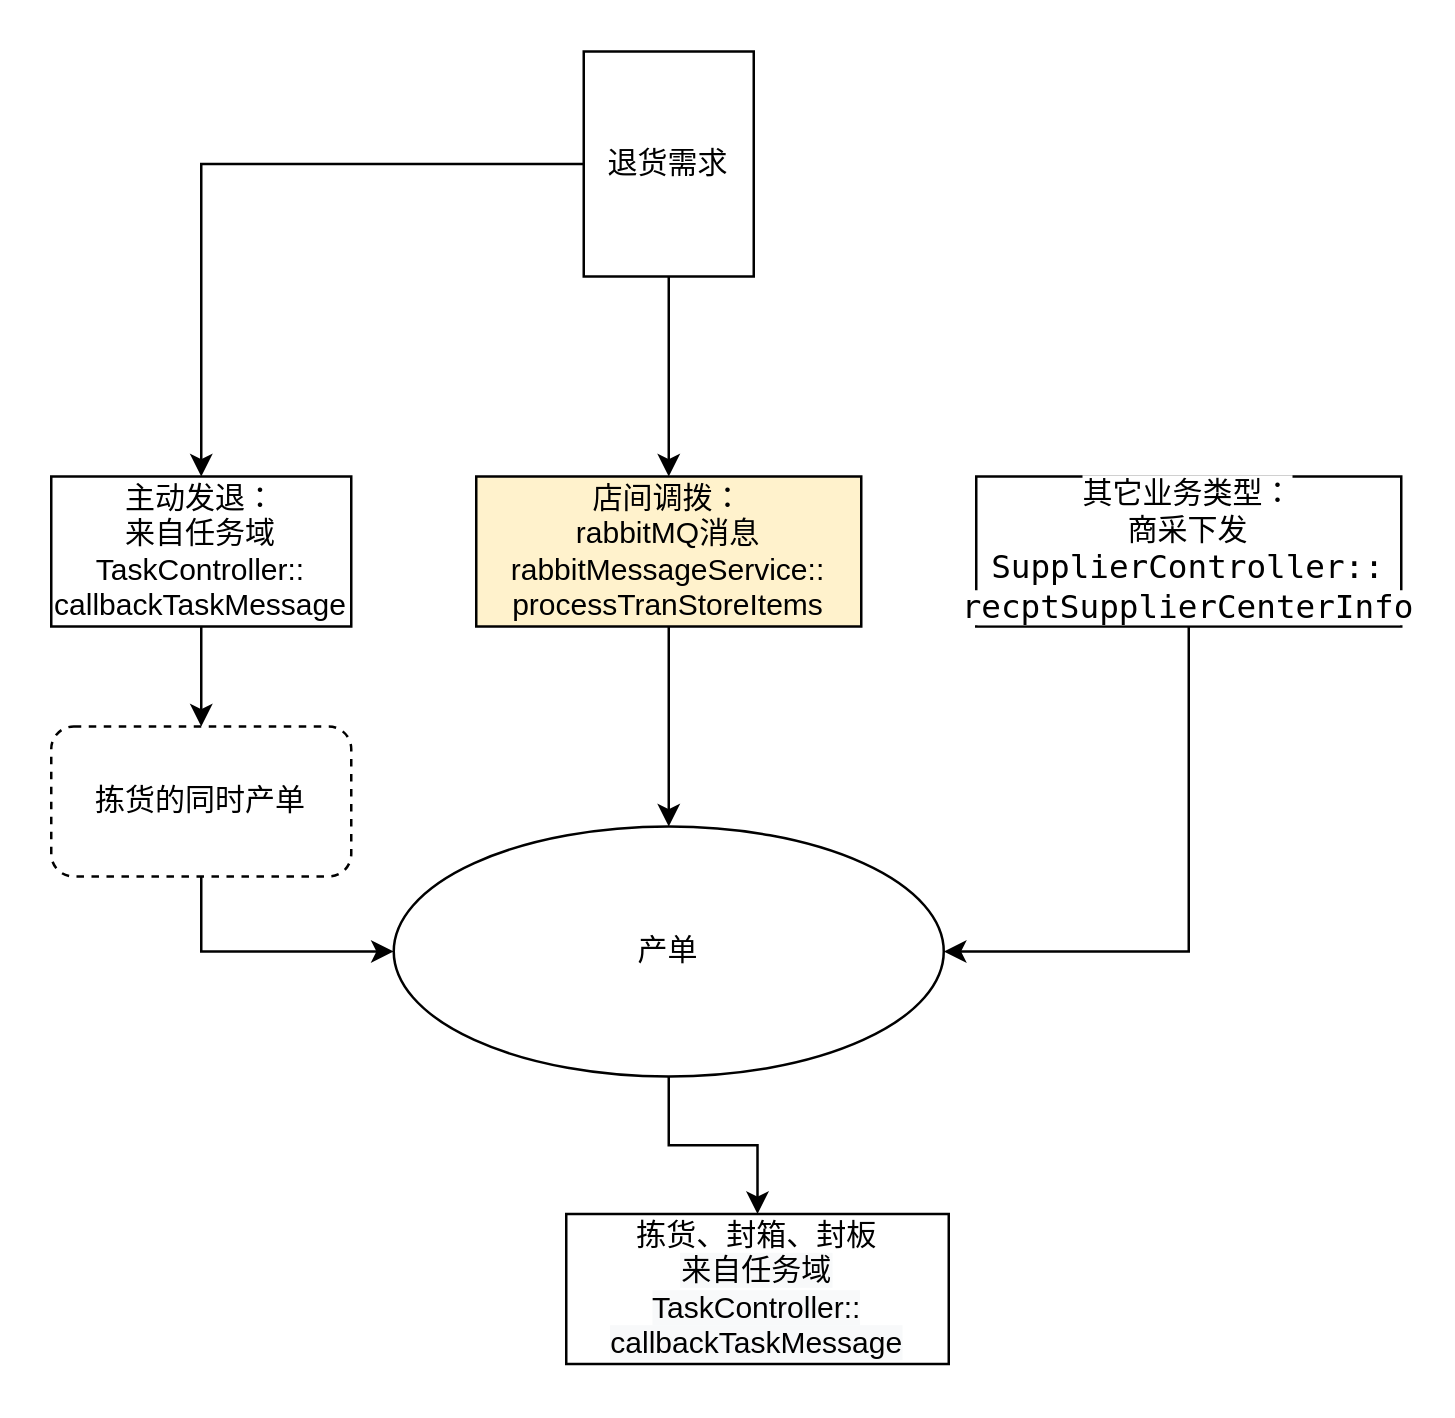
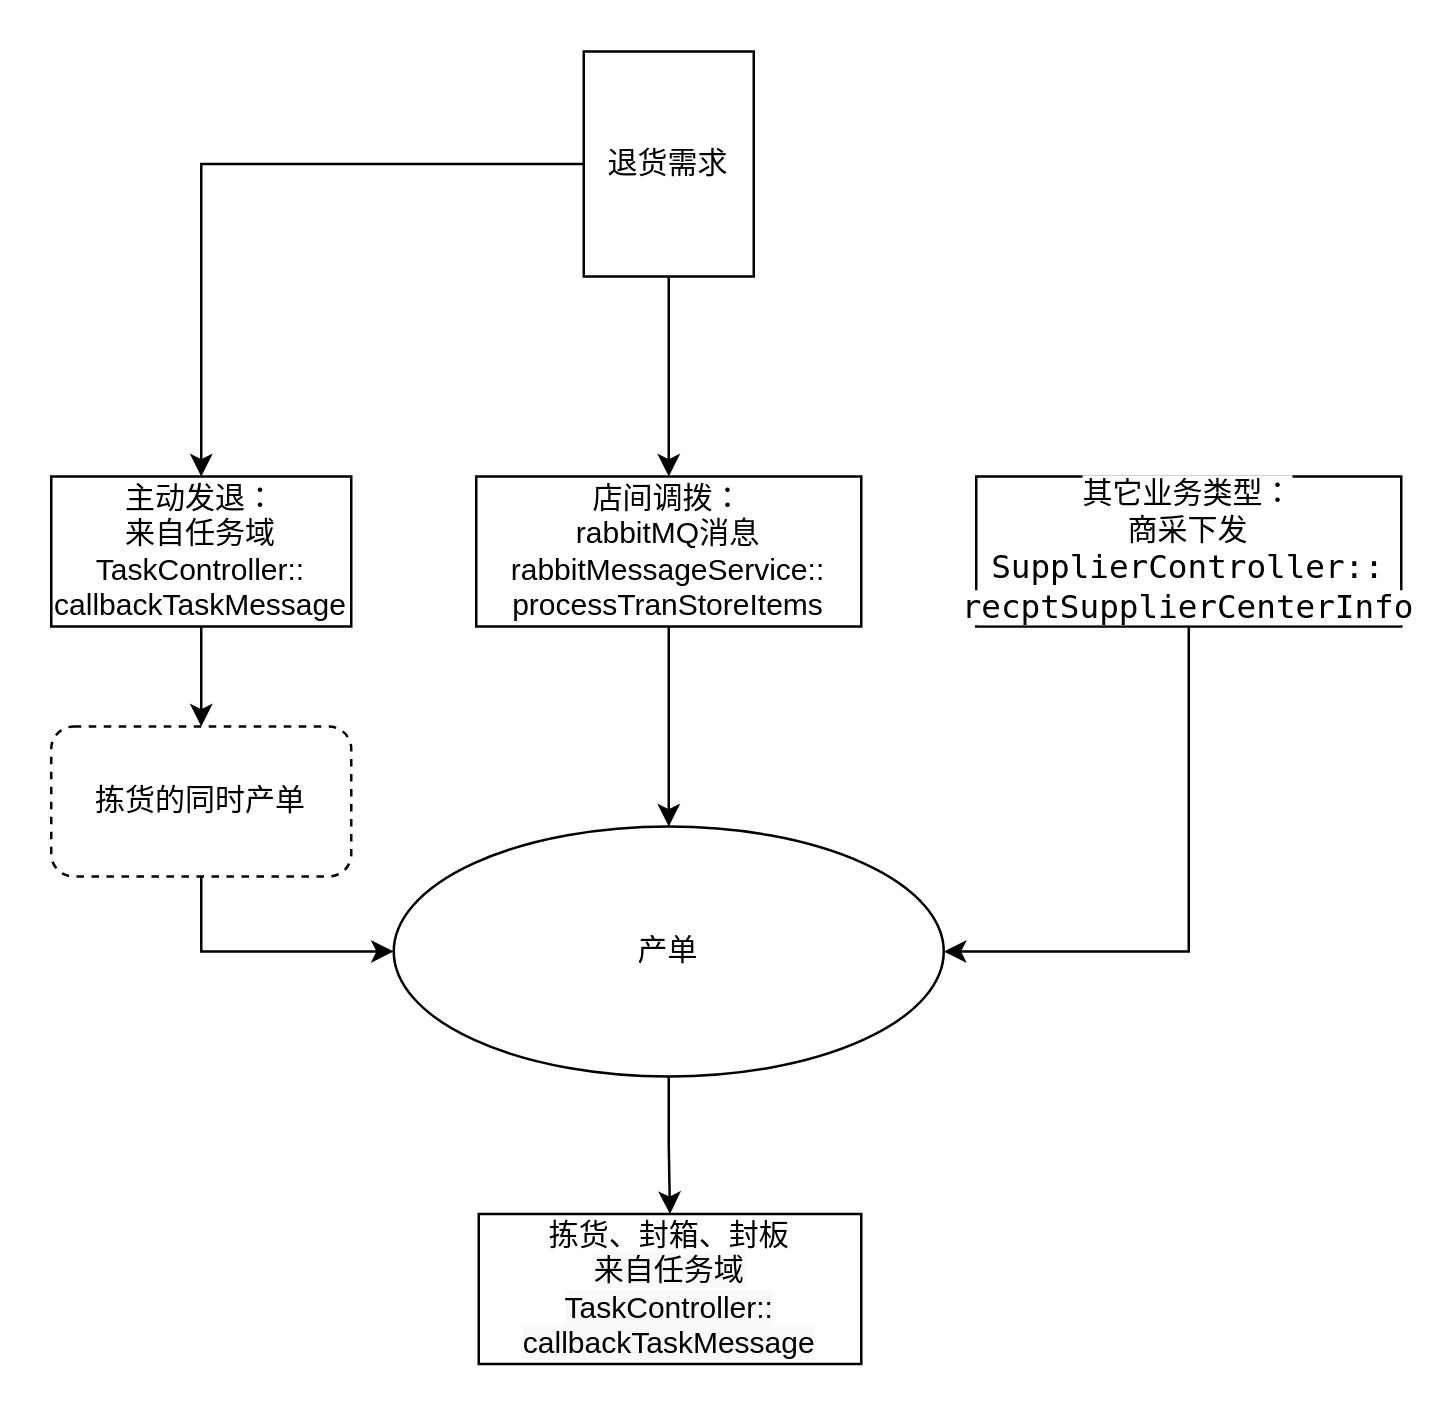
- <mxCell id="5" value="店间调拨：&lt;br&gt;rabbitMQ消息&lt;br&gt;rabbitMessageService::&lt;br&gt;processTranStoreItems" style="rounded=0;whiteSpace=wrap;html=1;fillColor=#fff2cc;" parent="1" vertex="1"><mxGeometry x="190" y="190" width="154" height="60" as="geometry" /></mxCell>
+ <mxCell id="5" value="店间调拨：&lt;br&gt;rabbitMQ消息&lt;br&gt;rabbitMessageService::&lt;br&gt;processTranStoreItems" style="rounded=0;whiteSpace=wrap;html=1;" parent="1" vertex="1"><mxGeometry x="190" y="190" width="154" height="60" as="geometry" /></mxCell>
- <mxCell id="15" value="拣货、封箱、封板&lt;br&gt;&lt;span style=&quot;background-color: rgb(248 , 249 , 250)&quot;&gt;来自任务域&lt;/span&gt;&lt;br style=&quot;background-color: rgb(248 , 249 , 250)&quot;&gt;&lt;span style=&quot;background-color: rgb(248 , 249 , 250)&quot;&gt;TaskController::&lt;/span&gt;&lt;br style=&quot;background-color: rgb(248 , 249 , 250)&quot;&gt;&lt;span style=&quot;background-color: rgb(248 , 249 , 250)&quot;&gt;callbackTaskMessage&lt;/span&gt;" style="rounded=0;whiteSpace=wrap;html=1;labelBackgroundColor=#FFFFFF;fontColor=#000000;" parent="1" vertex="1"><mxGeometry x="226" y="485" width="153" height="60" as="geometry" /></mxCell>
+ <mxCell id="15" value="拣货、封箱、封板&lt;br&gt;&lt;span style=&quot;background-color: rgb(248 , 249 , 250)&quot;&gt;来自任务域&lt;/span&gt;&lt;br style=&quot;background-color: rgb(248 , 249 , 250)&quot;&gt;&lt;span style=&quot;background-color: rgb(248 , 249 , 250)&quot;&gt;TaskController::&lt;/span&gt;&lt;br style=&quot;background-color: rgb(248 , 249 , 250)&quot;&gt;&lt;span style=&quot;background-color: rgb(248 , 249 , 250)&quot;&gt;callbackTaskMessage&lt;/span&gt;" style="rounded=0;whiteSpace=wrap;html=1;labelBackgroundColor=#FFFFFF;fontColor=#000000;" parent="1" vertex="1"><mxGeometry x="191" y="485" width="153" height="60" as="geometry" /></mxCell>
